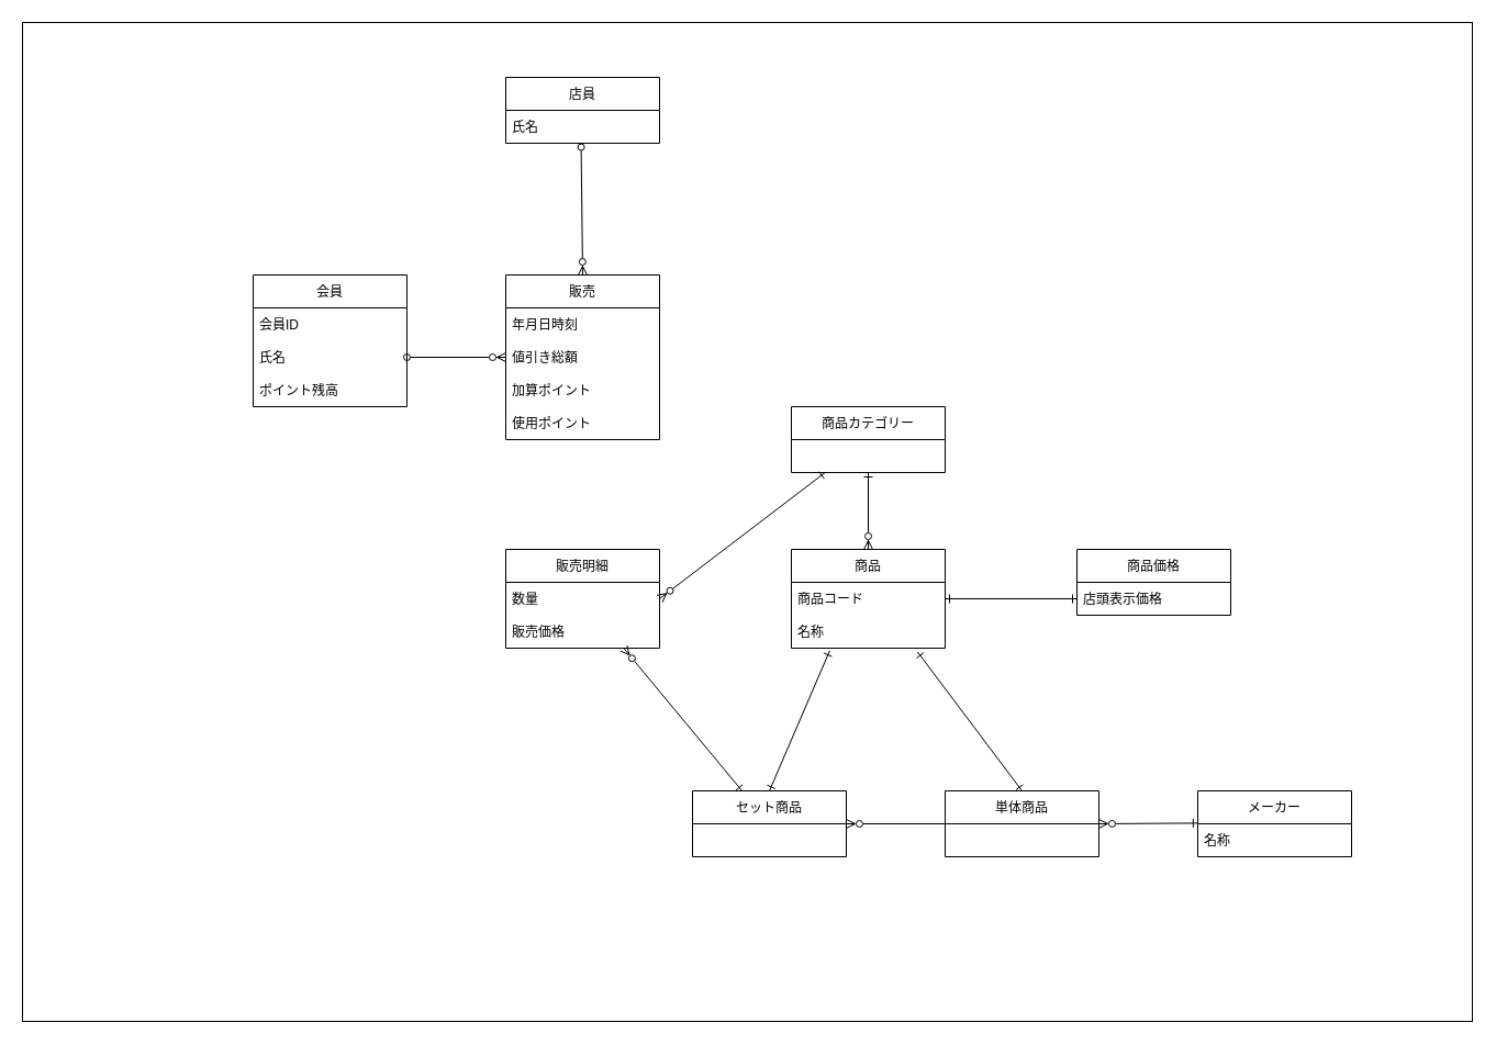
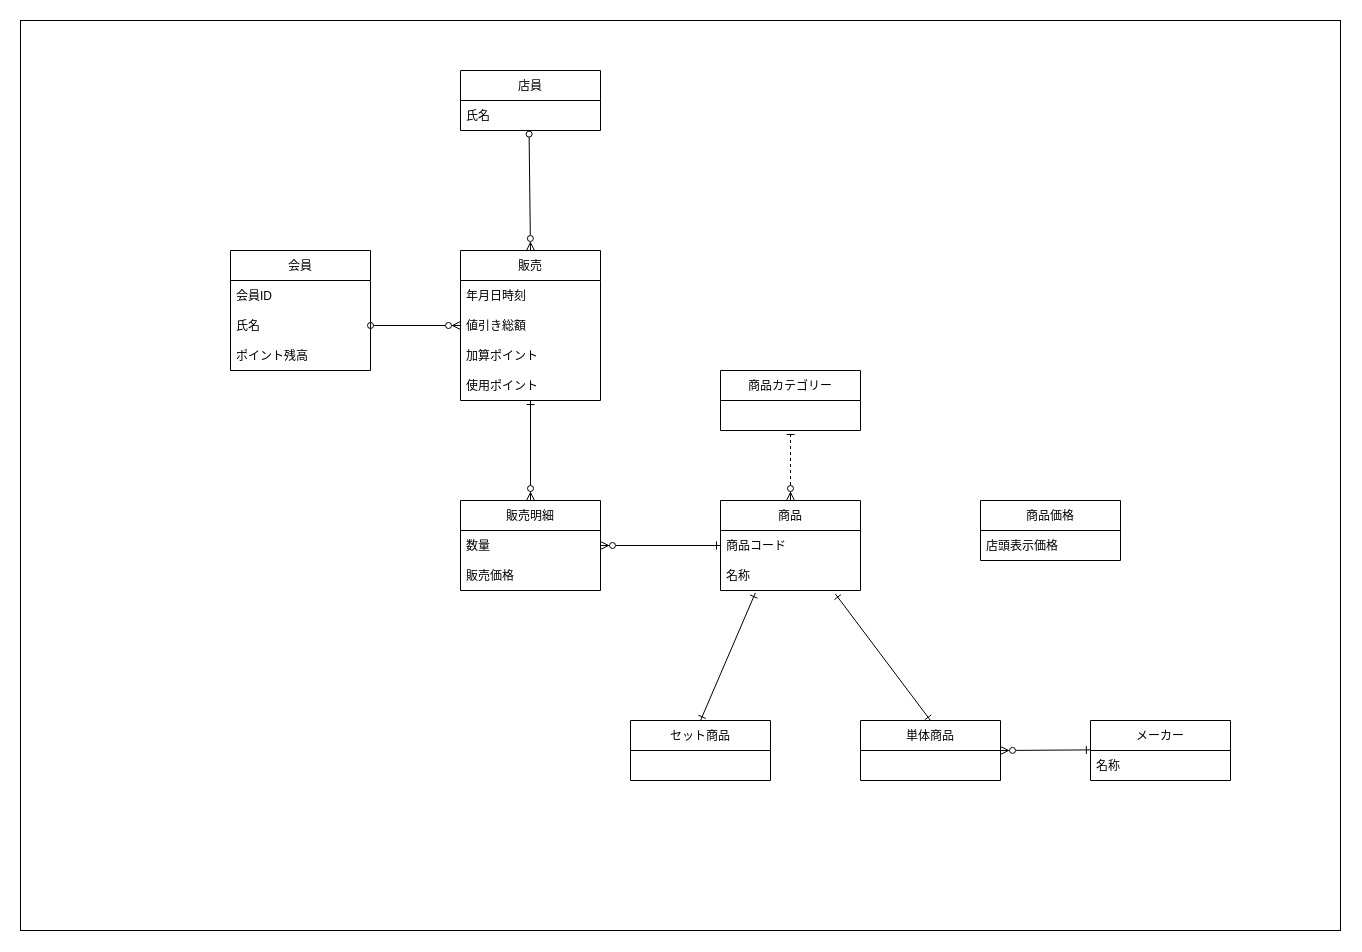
- <mxCell id="22" style="edgeStyle=none;html=1;entryX=0.5;entryY=1;entryDx=0;entryDy=0;startArrow=ERzeroToMany;startFill=0;endArrow=ERone;endFill=0;" edge="1" parent="1" source="23" target="27"><mxGeometry relative="1" as="geometry" /></mxCell>
+ <mxCell id="22" style="edgeStyle=none;html=1;entryX=0.5;entryY=1;entryDx=0;entryDy=0;startArrow=ERzeroToMany;startFill=0;endArrow=ERone;endFill=0;dashed=1;" edge="1" parent="1" source="23" target="27"><mxGeometry relative="1" as="geometry" /></mxCell>
- <mxCell id="26" style="edgeStyle=none;html=1;exitX=1;exitY=0.5;exitDx=0;exitDy=0;startArrow=ERzeroToMany;startFill=0;endArrow=ERone;endFill=0;" edge="1" parent="1" source="20" target="27"><mxGeometry relative="1" as="geometry" /></mxCell>
+ <mxCell id="26" style="edgeStyle=none;html=1;exitX=1;exitY=0.5;exitDx=0;exitDy=0;startArrow=ERzeroToMany;startFill=0;endArrow=ERone;endFill=0;" edge="1" parent="1" source="20" target="24"><mxGeometry relative="1" as="geometry" /></mxCell>
- <mxCell id="30" style="edgeStyle=none;html=1;exitX=1;exitY=0.5;exitDx=0;exitDy=0;entryX=0;entryY=0.5;entryDx=0;entryDy=0;startArrow=ERone;startFill=0;endArrow=ERone;endFill=0;" edge="1" parent="1" source="24" target="29"><mxGeometry relative="1" as="geometry" /></mxCell>
- <mxCell id="18" style="edgeStyle=none;html=1;startArrow=ERzeroToMany;startFill=0;endArrow=ERone;endFill=0;" edge="1" parent="1" source="19" target="33"><mxGeometry relative="1" as="geometry" /></mxCell>
+ <mxCell id="18" style="edgeStyle=none;html=1;startArrow=ERzeroToMany;startFill=0;endArrow=ERone;endFill=0;" edge="1" parent="1" source="19" target="14"><mxGeometry relative="1" as="geometry" /></mxCell>
- <mxCell id="32" style="edgeStyle=none;html=1;exitX=1;exitY=0.5;exitDx=0;exitDy=0;entryX=0;entryY=0.5;entryDx=0;entryDy=0;startArrow=ERzeroToMany;startFill=0;endArrow=none;endFill=0;" edge="1" parent="1" source="33" target="36"><mxGeometry relative="1" as="geometry" /></mxCell>
